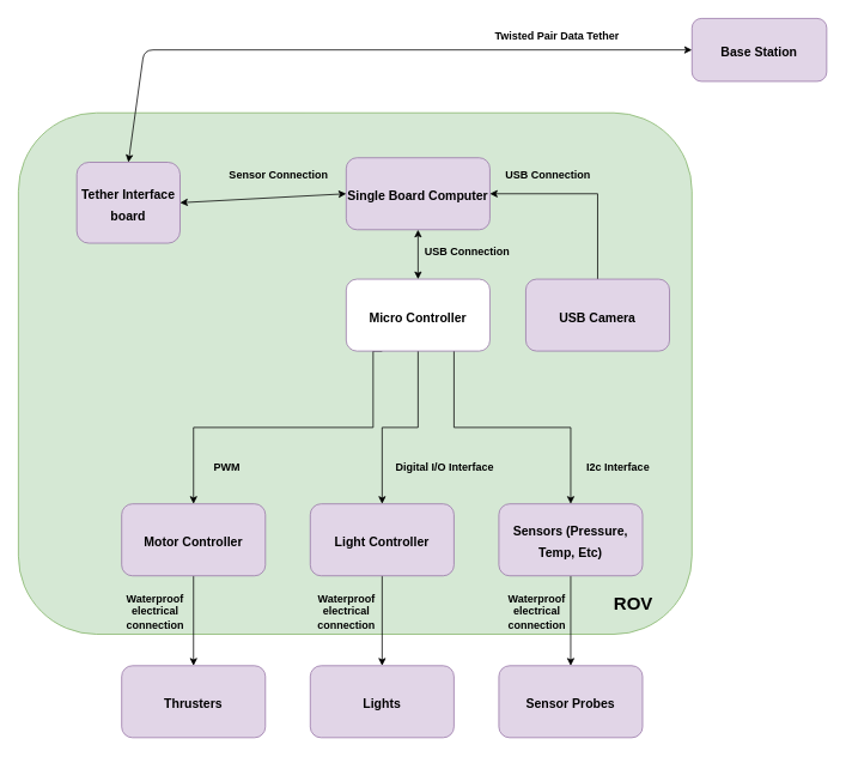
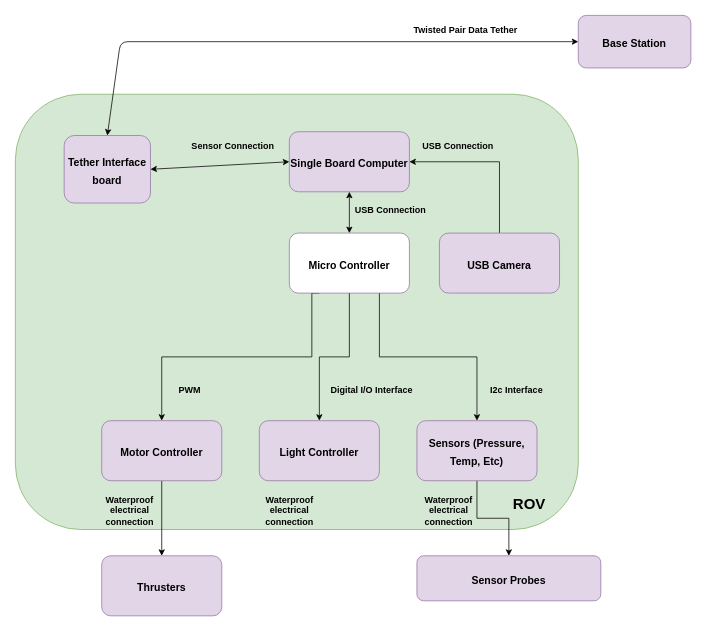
- <mxCell id="17" style="edgeStyle=orthogonalEdgeStyle;rounded=0;orthogonalLoop=1;jettySize=auto;html=1;exitX=0.5;exitY=1;exitDx=0;exitDy=0;fontSize=12;" parent="1" source="18" target="28" edge="1"><mxGeometry relative="1" as="geometry" /></mxCell>
- <mxCell id="28" value="&lt;font style=&quot;font-size: 14px&quot;&gt;Lights&lt;/font&gt;" style="rounded=1;whiteSpace=wrap;html=1;fillColor=#e1d5e7;fontSize=20;strokeColor=#9673a6;fontStyle=1" parent="1" vertex="1"><mxGeometry x="345" y="740" width="160" height="80" as="geometry" /></mxCell>
- <mxCell id="29" value="&lt;font style=&quot;font-size: 14px&quot;&gt;Sensor Probes&lt;/font&gt;" style="rounded=1;whiteSpace=wrap;html=1;fillColor=#e1d5e7;fontSize=20;strokeColor=#9673a6;fontStyle=1" parent="1" vertex="1"><mxGeometry x="555" y="740" width="160" height="80" as="geometry" /></mxCell>
+ <mxCell id="29" value="&lt;font style=&quot;font-size: 14px&quot;&gt;Sensor Probes&lt;/font&gt;" style="rounded=1;whiteSpace=wrap;html=1;fillColor=#e1d5e7;fontSize=20;strokeColor=#9673a6;fontStyle=1" parent="1" vertex="1"><mxGeometry x="555" y="740" width="245" height="60" as="geometry" /></mxCell>
